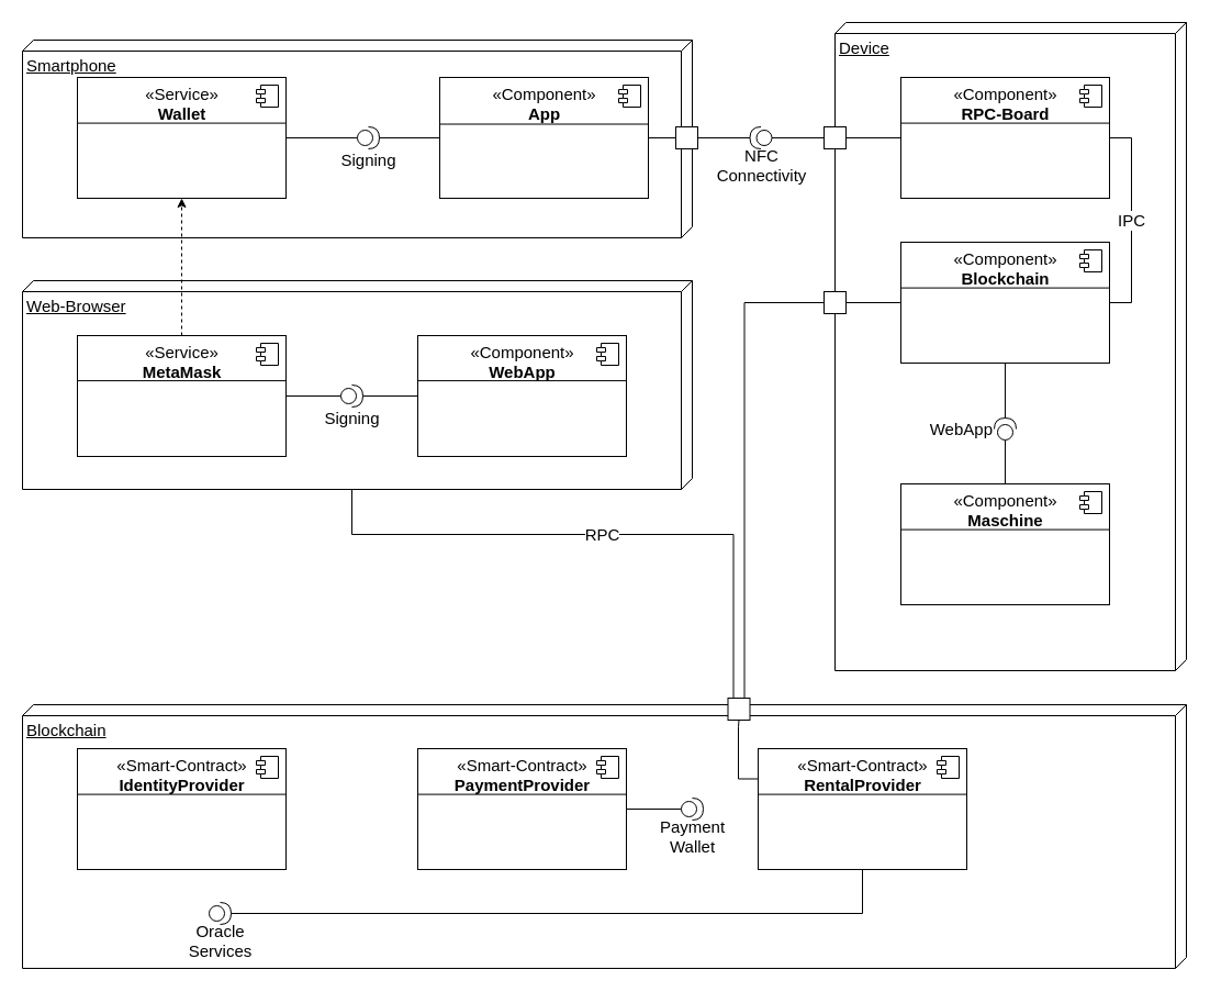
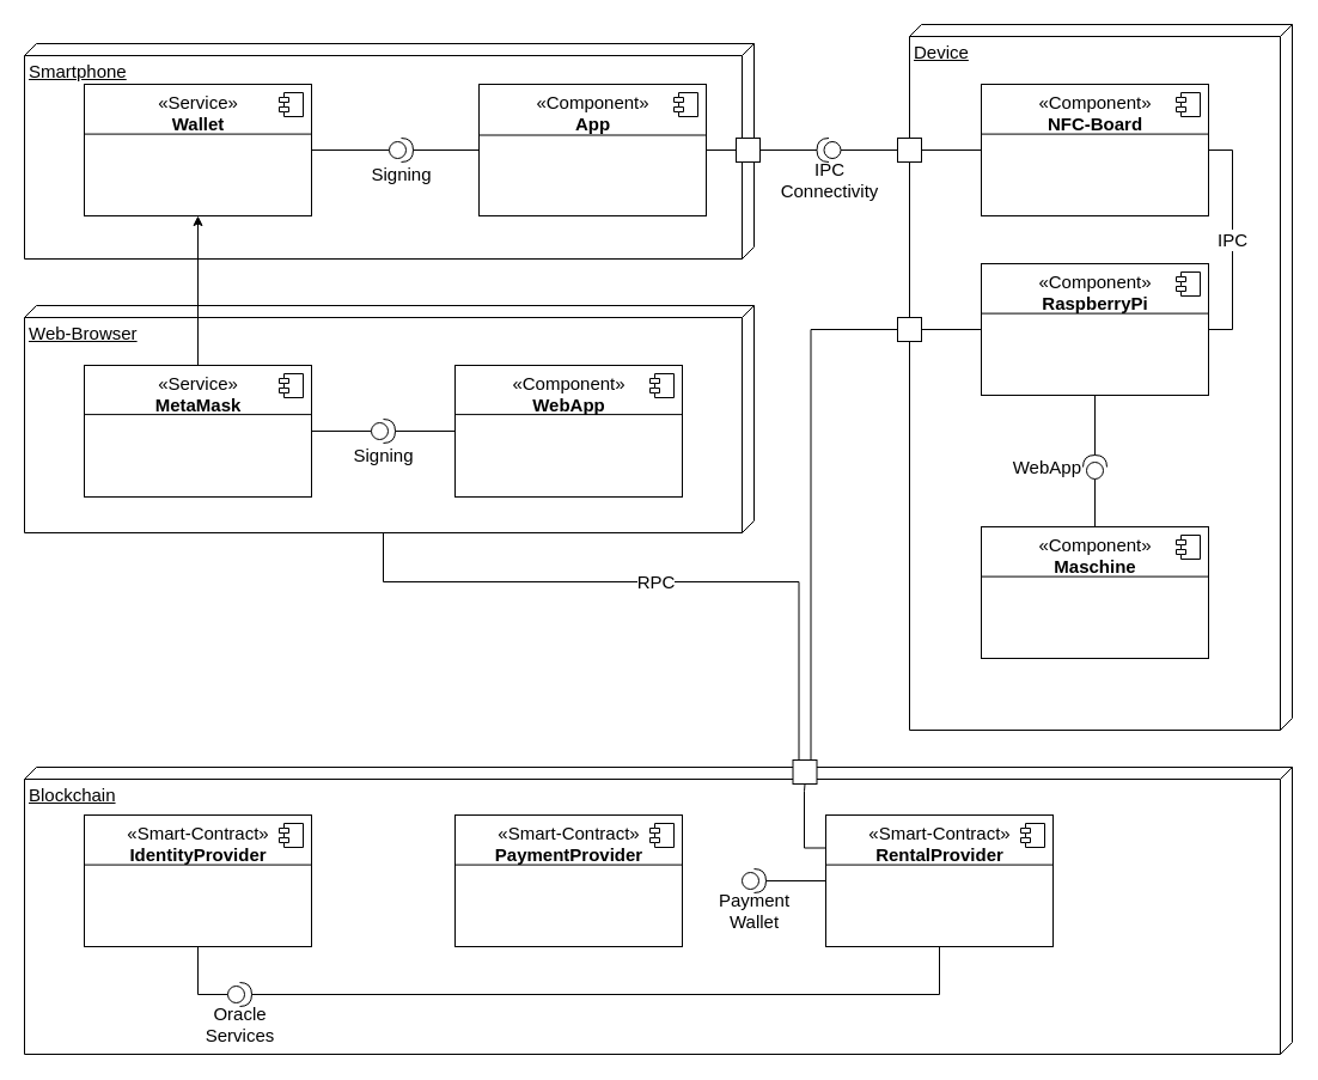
- <mxCell id="37" value="«Component»&lt;br style=&quot;font-size: 15px;&quot;&gt;&lt;b style=&quot;font-size: 15px;&quot;&gt;RPC-Board&lt;/b&gt;" style="html=1;verticalAlign=top;fontSize=15;" parent="32" vertex="1"><mxGeometry x="70" y="50" width="190" height="110" as="geometry" /></mxCell>
+ <mxCell id="37" value="«Component»&lt;br style=&quot;font-size: 15px;&quot;&gt;&lt;b style=&quot;font-size: 15px;&quot;&gt;NFC-Board&lt;/b&gt;" style="html=1;verticalAlign=top;fontSize=15;" parent="32" vertex="1"><mxGeometry x="70" y="50" width="190" height="110" as="geometry" /></mxCell>
- <mxCell id="30" value="NFC&lt;br style=&quot;font-size: 15px;&quot;&gt;Connectivity" style="shape=providedRequiredInterface;html=1;verticalLabelPosition=bottom;direction=west;spacingTop=10;fontSize=15;" parent="1" vertex="1"><mxGeometry x="682.5" y="115" width="20" height="20" as="geometry" /></mxCell>
+ <mxCell id="30" value="IPC&lt;br style=&quot;font-size: 15px;&quot;&gt;Connectivity" style="shape=providedRequiredInterface;html=1;verticalLabelPosition=bottom;direction=west;spacingTop=10;fontSize=15;" parent="1" vertex="1"><mxGeometry x="682.5" y="115" width="20" height="20" as="geometry" /></mxCell>
- <mxCell id="27" style="edgeStyle=orthogonalEdgeStyle;rounded=0;orthogonalLoop=1;jettySize=auto;html=1;exitX=0.5;exitY=0;exitDx=0;exitDy=0;entryX=0.5;entryY=1;entryDx=0;entryDy=0;endArrow=classic;endFill=1;dashed=1;startArrow=none;startFill=0;fontSize=15;" parent="1" source="5" target="16" edge="1"><mxGeometry relative="1" as="geometry" /></mxCell>
+ <mxCell id="27" style="edgeStyle=orthogonalEdgeStyle;rounded=0;orthogonalLoop=1;jettySize=auto;html=1;exitX=0.5;exitY=0;exitDx=0;exitDy=0;entryX=0.5;entryY=1;entryDx=0;entryDy=0;endArrow=classic;endFill=1;dashed=0;startArrow=none;startFill=0;fontSize=15;" parent="1" source="5" target="16" edge="1"><mxGeometry relative="1" as="geometry" /></mxCell>
- <mxCell id="34" value="«Component»&lt;br style=&quot;font-size: 15px;&quot;&gt;&lt;b style=&quot;font-size: 15px;&quot;&gt;Blockchain&lt;/b&gt;" style="html=1;verticalAlign=top;fontSize=15;" parent="32" vertex="1"><mxGeometry x="70" y="200" width="190" height="110" as="geometry" /></mxCell>
+ <mxCell id="34" value="«Component»&lt;br style=&quot;font-size: 15px;&quot;&gt;&lt;b style=&quot;font-size: 15px;&quot;&gt;RaspberryPi&lt;/b&gt;" style="html=1;verticalAlign=top;fontSize=15;" parent="32" vertex="1"><mxGeometry x="70" y="200" width="190" height="110" as="geometry" /></mxCell>
- <mxCell id="65" style="edgeStyle=orthogonalEdgeStyle;rounded=0;orthogonalLoop=1;jettySize=auto;html=1;exitX=0;exitY=0.5;exitDx=0;exitDy=0;exitPerimeter=0;entryX=1;entryY=0.5;entryDx=0;entryDy=0;endArrow=none;endFill=0;fontSize=15;" parent="51" source="67" target="56" edge="1"><mxGeometry relative="1" as="geometry" /></mxCell>
+ <mxCell id="66" style="edgeStyle=orthogonalEdgeStyle;rounded=0;orthogonalLoop=1;jettySize=auto;html=1;exitX=1;exitY=0.5;exitDx=0;exitDy=0;exitPerimeter=0;entryX=0;entryY=0.5;entryDx=0;entryDy=0;endArrow=none;endFill=0;fontSize=15;" parent="51" source="67" target="59" edge="1"><mxGeometry relative="1" as="geometry" /></mxCell>
+ <mxCell id="62" style="edgeStyle=orthogonalEdgeStyle;rounded=0;orthogonalLoop=1;jettySize=auto;html=1;exitX=0;exitY=0.5;exitDx=0;exitDy=0;exitPerimeter=0;entryX=0.5;entryY=1;entryDx=0;entryDy=0;endArrow=none;endFill=0;fontSize=15;" parent="51" source="64" target="53" edge="1"><mxGeometry relative="1" as="geometry" /></mxCell>
